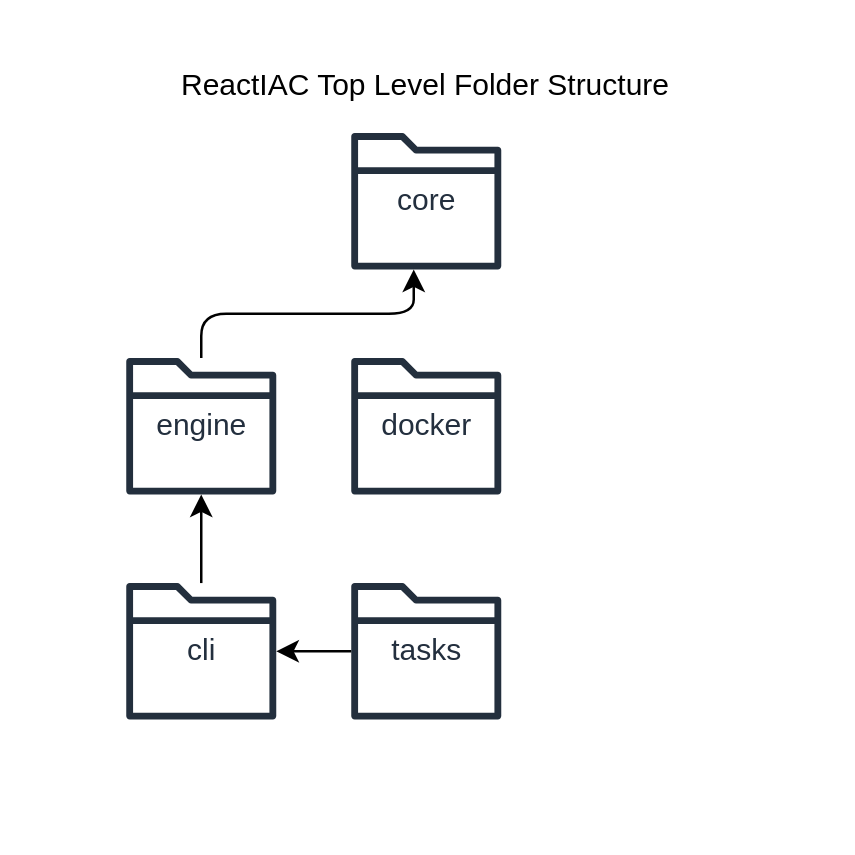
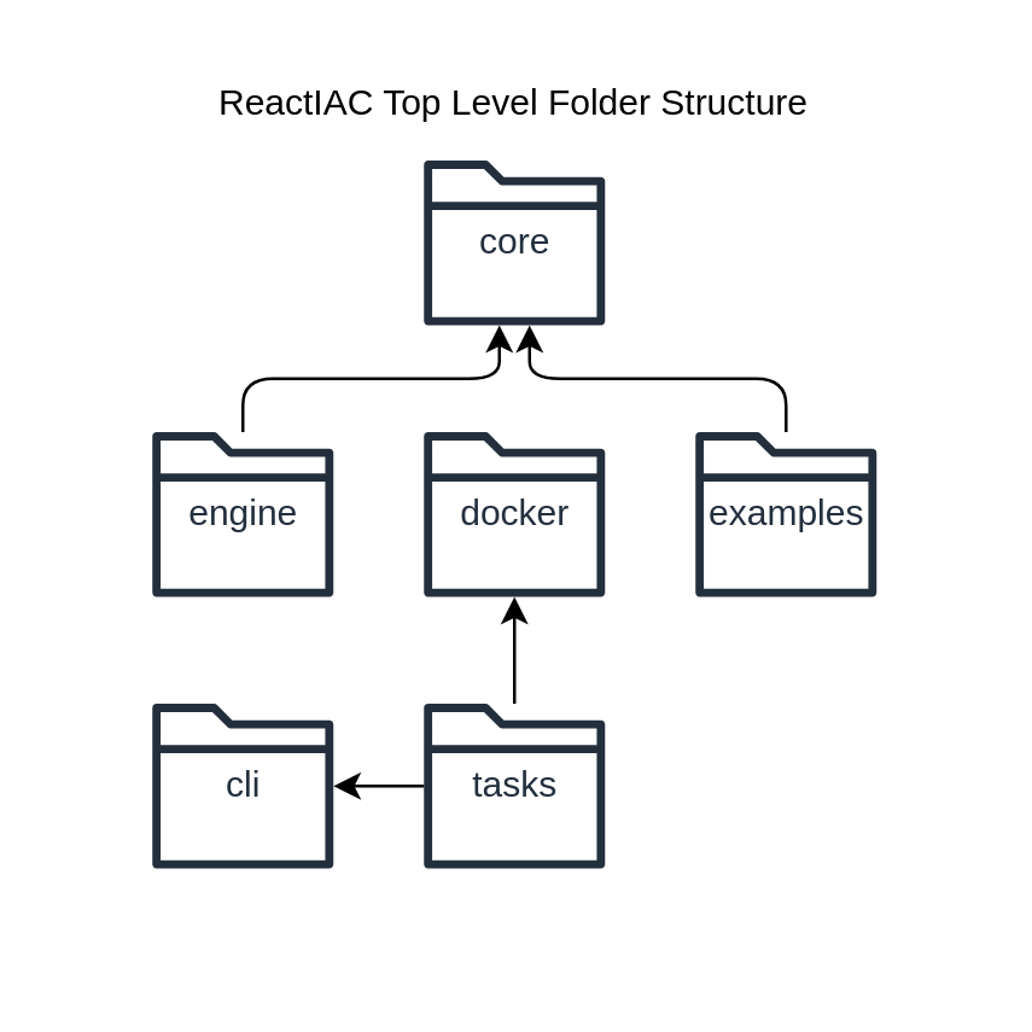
+ <mxCell id="12" source="7" target="3" parent="1" edge="1" style="rounded=1;orthogonalLoop=1;jettySize=auto;html=1;edgeStyle=orthogonalEdgeStyle"><mxGeometry relative="1" as="geometry"><Array as="points"><mxPoint x="260" y="125" /><mxPoint x="175" y="125" /></Array></mxGeometry></mxCell>
+ <mxCell style="shape=mxgraph.aws4.folder;fillColor=#232F3D;verticalLabelPosition=middle;verticalAlign=middle;align=center;aspect=fixed;sketch=0;outlineConnect=0;fontColor=#232F3E;gradientColor=none;strokeColor=none;dashed=0;fontSize=12;fontStyle=0;pointerEvents=1;html=1;labelPosition=center" id="7" parent="4" value="examples" vertex="1"><mxGeometry as="geometry" width="60" height="60" x="180" y="0" /></mxCell>
- <mxCell id="13" source="9" target="5" parent="1" edge="1" style="rounded=1;orthogonalLoop=1;jettySize=auto;html=1;edgeStyle=orthogonalEdgeStyle"><mxGeometry relative="1" as="geometry"><Array as="points"><mxPoint x="80" y="215" /><mxPoint x="80" y="215" /></Array></mxGeometry></mxCell>
+ <mxCell id="15" source="10" target="6" parent="1" edge="1" style="rounded=1;orthogonalLoop=1;jettySize=auto;html=1;edgeStyle=orthogonalEdgeStyle"><mxGeometry relative="1" as="geometry"><Array as="points"><mxPoint x="170" y="215" /><mxPoint x="170" y="215" /></Array></mxGeometry></mxCell>
